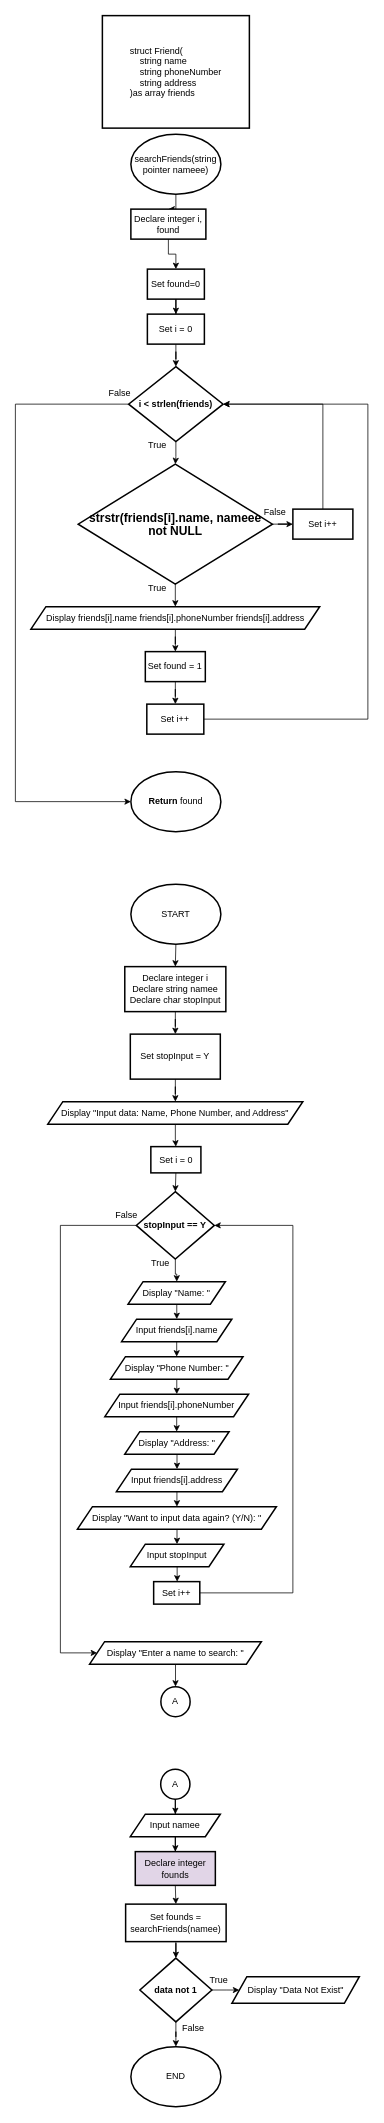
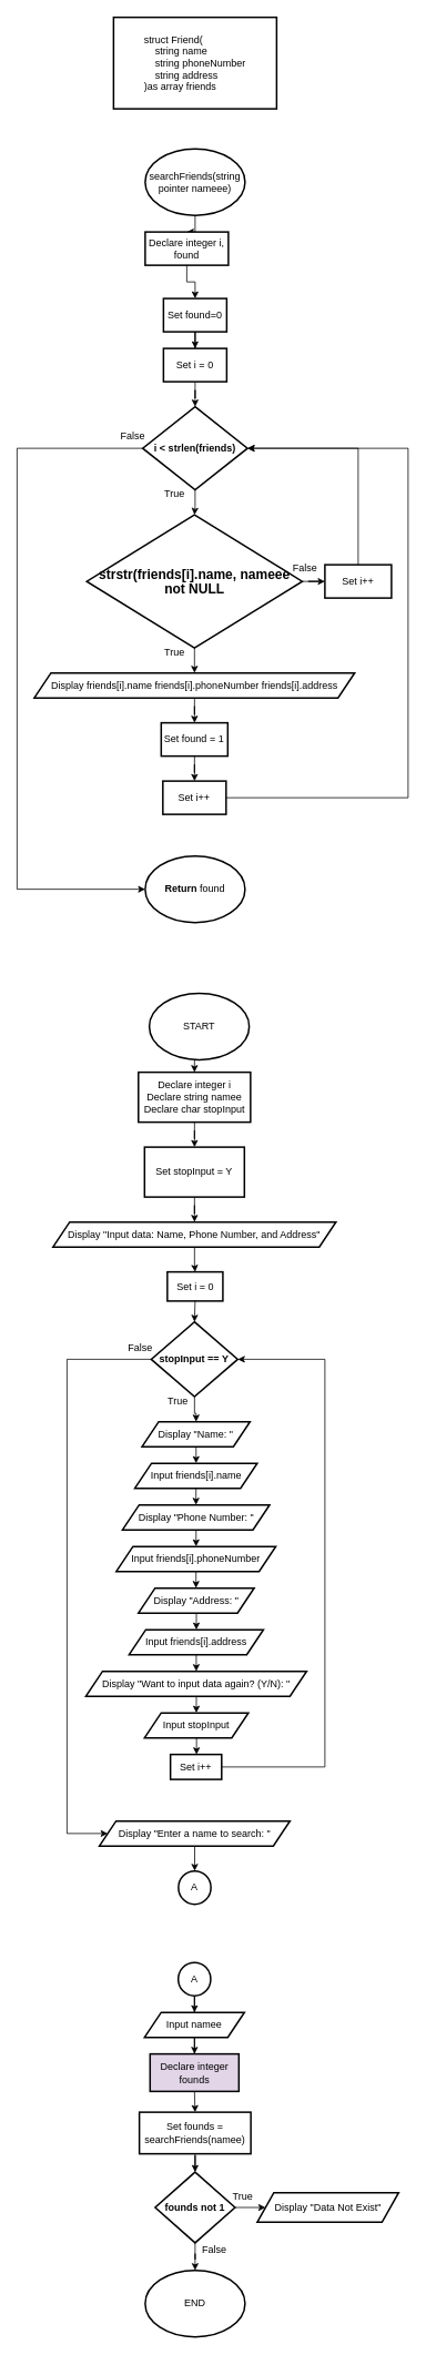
- <mxCell id="2" value="&lt;div style=&quot;text-align: justify;&quot;&gt;struct Friend(&lt;/div&gt;&lt;div style=&quot;text-align: justify;&quot;&gt;&amp;nbsp; &amp;nbsp; string name&lt;/div&gt;&lt;div style=&quot;text-align: justify;&quot;&gt;&amp;nbsp; &amp;nbsp; string phoneNumber&lt;/div&gt;&lt;div style=&quot;text-align: justify;&quot;&gt;&amp;nbsp; &amp;nbsp; string address&lt;/div&gt;&lt;div style=&quot;text-align: justify;&quot;&gt;)as array friends&lt;/div&gt;" style="rounded=0;whiteSpace=wrap;html=1;align=center;strokeWidth=2;" parent="1" vertex="1"><mxGeometry x="136" y="20" width="196" height="150" as="geometry" /></mxCell>
+ <mxCell id="2" value="&lt;div style=&quot;text-align: justify;&quot;&gt;struct Friend(&lt;/div&gt;&lt;div style=&quot;text-align: justify;&quot;&gt;&amp;nbsp; &amp;nbsp; string name&lt;/div&gt;&lt;div style=&quot;text-align: justify;&quot;&gt;&amp;nbsp; &amp;nbsp; string phoneNumber&lt;/div&gt;&lt;div style=&quot;text-align: justify;&quot;&gt;&amp;nbsp; &amp;nbsp; string address&lt;/div&gt;&lt;div style=&quot;text-align: justify;&quot;&gt;)as array friends&lt;/div&gt;" style="rounded=0;whiteSpace=wrap;html=1;align=center;strokeWidth=2;" parent="1" vertex="1"><mxGeometry x="136" y="20" width="196" height="110" as="geometry" /></mxCell>
- <mxCell id="39" value="START" style="ellipse;whiteSpace=wrap;html=1;strokeWidth=2;" parent="1" vertex="1"><mxGeometry x="174" y="1178" width="120" height="80" as="geometry" /></mxCell>
+ <mxCell id="39" value="START" style="ellipse;whiteSpace=wrap;html=1;strokeWidth=2;" parent="1" vertex="1"><mxGeometry x="179" y="1193" width="120" height="80" as="geometry" /></mxCell>
- <mxCell id="75" value="&lt;b&gt;data not 1&lt;/b&gt;" style="rhombus;whiteSpace=wrap;html=1;strokeWidth=2;" parent="1" vertex="1"><mxGeometry x="186" y="2610" width="96" height="85" as="geometry" /></mxCell>
+ <mxCell id="75" value="&lt;b&gt;founds not 1&lt;/b&gt;" style="rhombus;whiteSpace=wrap;html=1;strokeWidth=2;" parent="1" vertex="1"><mxGeometry x="186" y="2610" width="96" height="85" as="geometry" /></mxCell>
